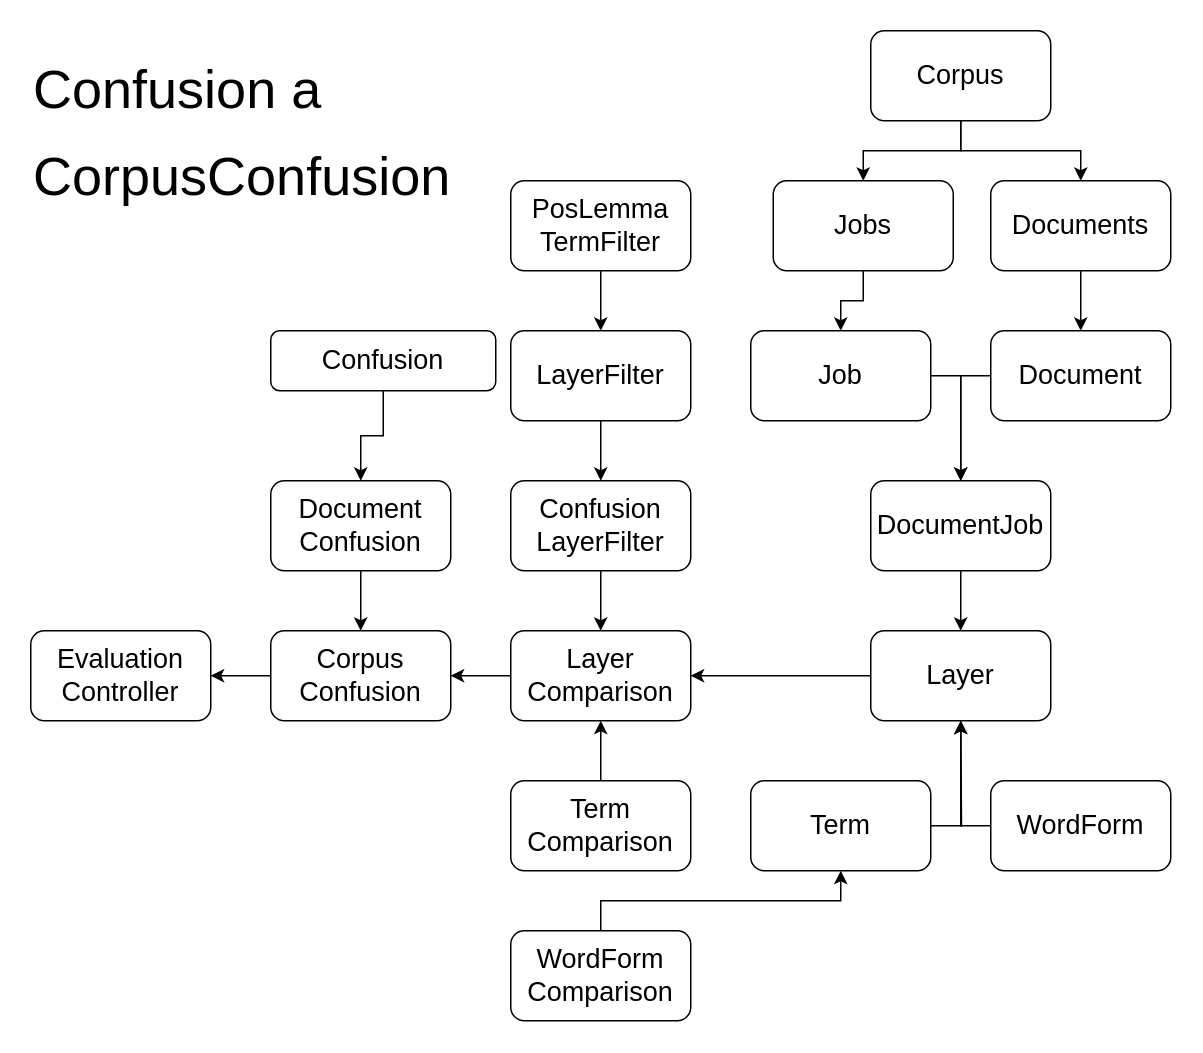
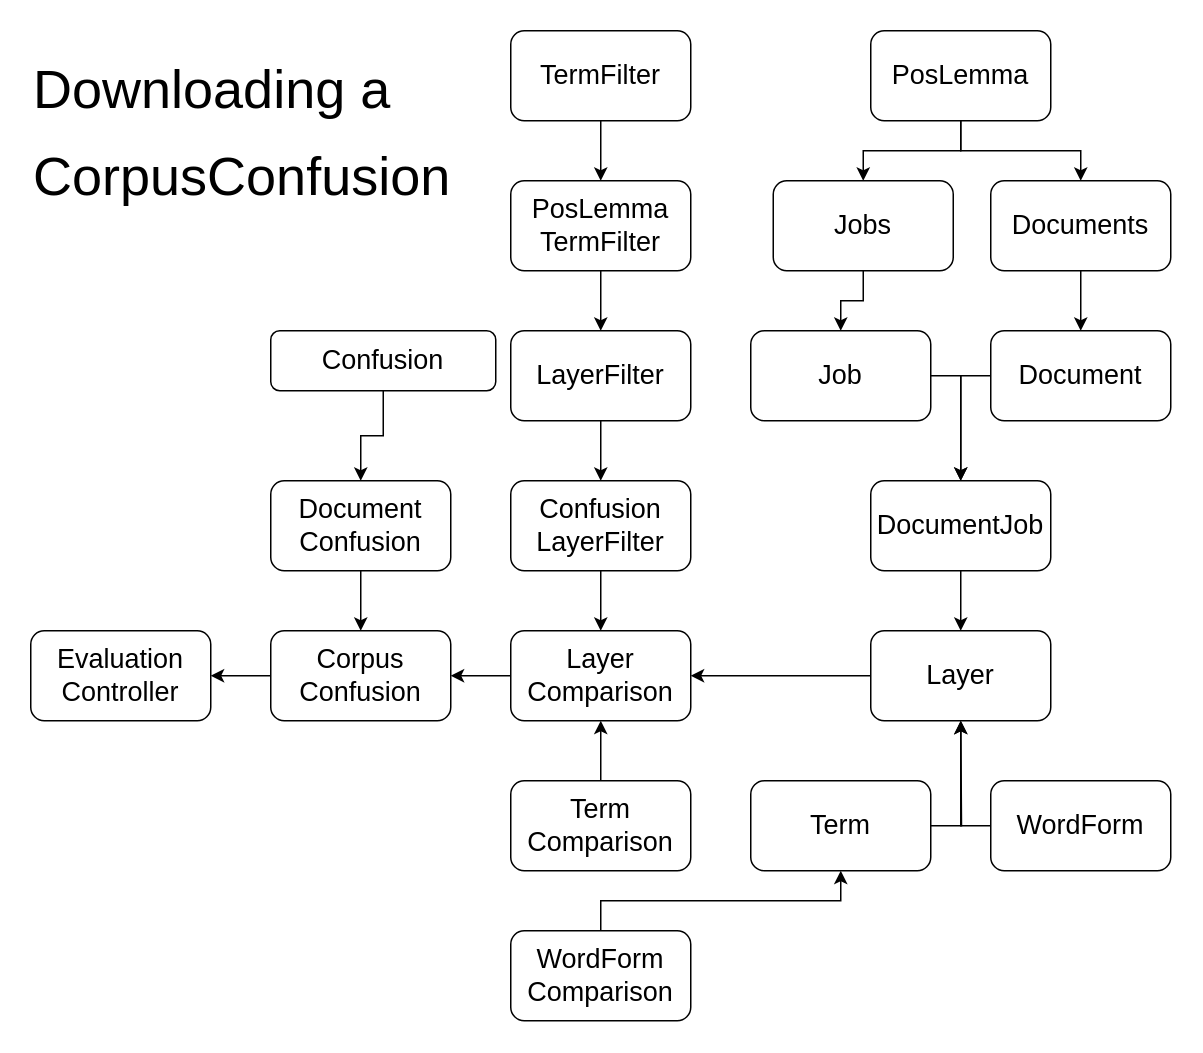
- <mxCell id="42" value="&lt;font style=&quot;font-size: 48px;&quot;&gt;&lt;font style=&quot;font-size: 36px;&quot;&gt;Confusion a CorpusConfusion&lt;/font&gt;&lt;br&gt;&lt;/font&gt;" style="text;html=1;whiteSpace=wrap;overflow=hidden;rounded=0;" vertex="1" parent="1"><mxGeometry x="20" y="20" width="310" height="180" as="geometry" /></mxCell>
+ <mxCell id="42" value="&lt;font style=&quot;font-size: 48px;&quot;&gt;&lt;font style=&quot;font-size: 36px;&quot;&gt;Downloading a CorpusConfusion&lt;/font&gt;&lt;br&gt;&lt;/font&gt;" style="text;html=1;whiteSpace=wrap;overflow=hidden;rounded=0;" vertex="1" parent="1"><mxGeometry x="20" y="20" width="310" height="180" as="geometry" /></mxCell>
+ <mxCell id="35" value="TermFilter" style="rounded=1;whiteSpace=wrap;html=1;fontSize=18;" vertex="1" parent="1"><mxGeometry x="340" y="20" width="120" height="60" as="geometry" /></mxCell>
- <mxCell id="6" value="&lt;div style=&quot;font-size: 18px;&quot;&gt;Corpus&lt;/div&gt;" style="rounded=1;whiteSpace=wrap;html=1;fontSize=18;" parent="1" vertex="1"><mxGeometry x="580" y="20" width="120" height="60" as="geometry" /></mxCell>
+ <mxCell id="6" value="&lt;div style=&quot;font-size: 18px;&quot;&gt;PosLemma&lt;/div&gt;" style="rounded=1;whiteSpace=wrap;html=1;fontSize=18;" parent="1" vertex="1"><mxGeometry x="580" y="20" width="120" height="60" as="geometry" /></mxCell>
+ <mxCell id="34" style="edgeStyle=orthogonalEdgeStyle;rounded=0;orthogonalLoop=1;jettySize=auto;html=1;exitX=0.5;exitY=1;exitDx=0;exitDy=0;entryX=0.5;entryY=0;entryDx=0;entryDy=0;fontSize=18;" edge="1" parent="1" source="35" target="37"><mxGeometry relative="1" as="geometry" /></mxCell>
